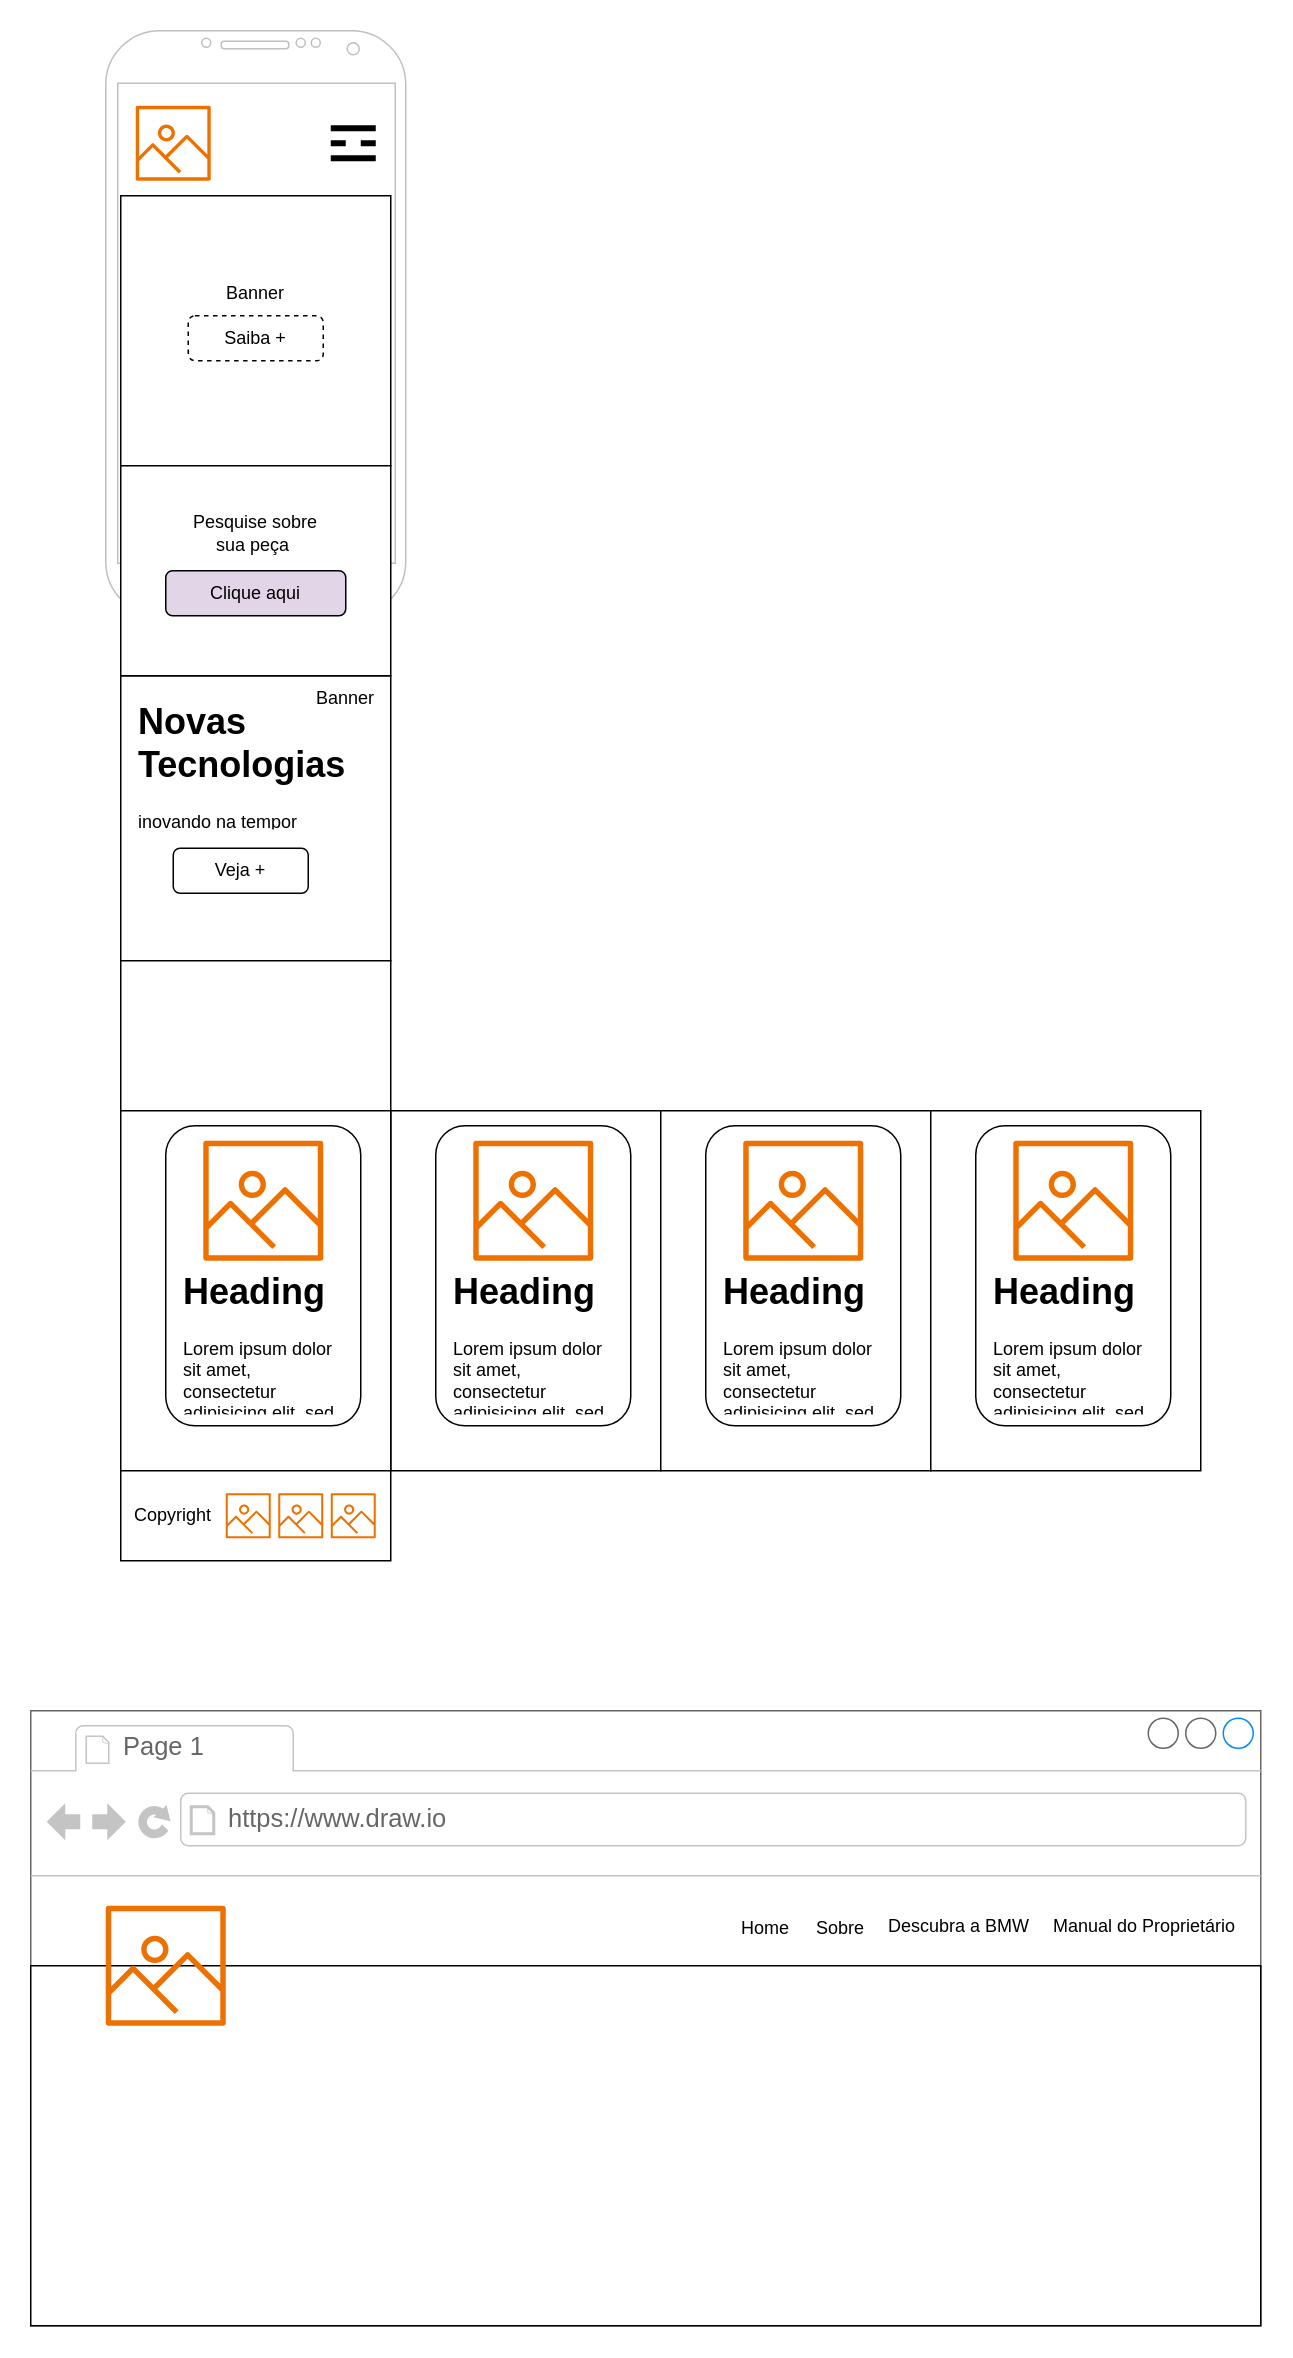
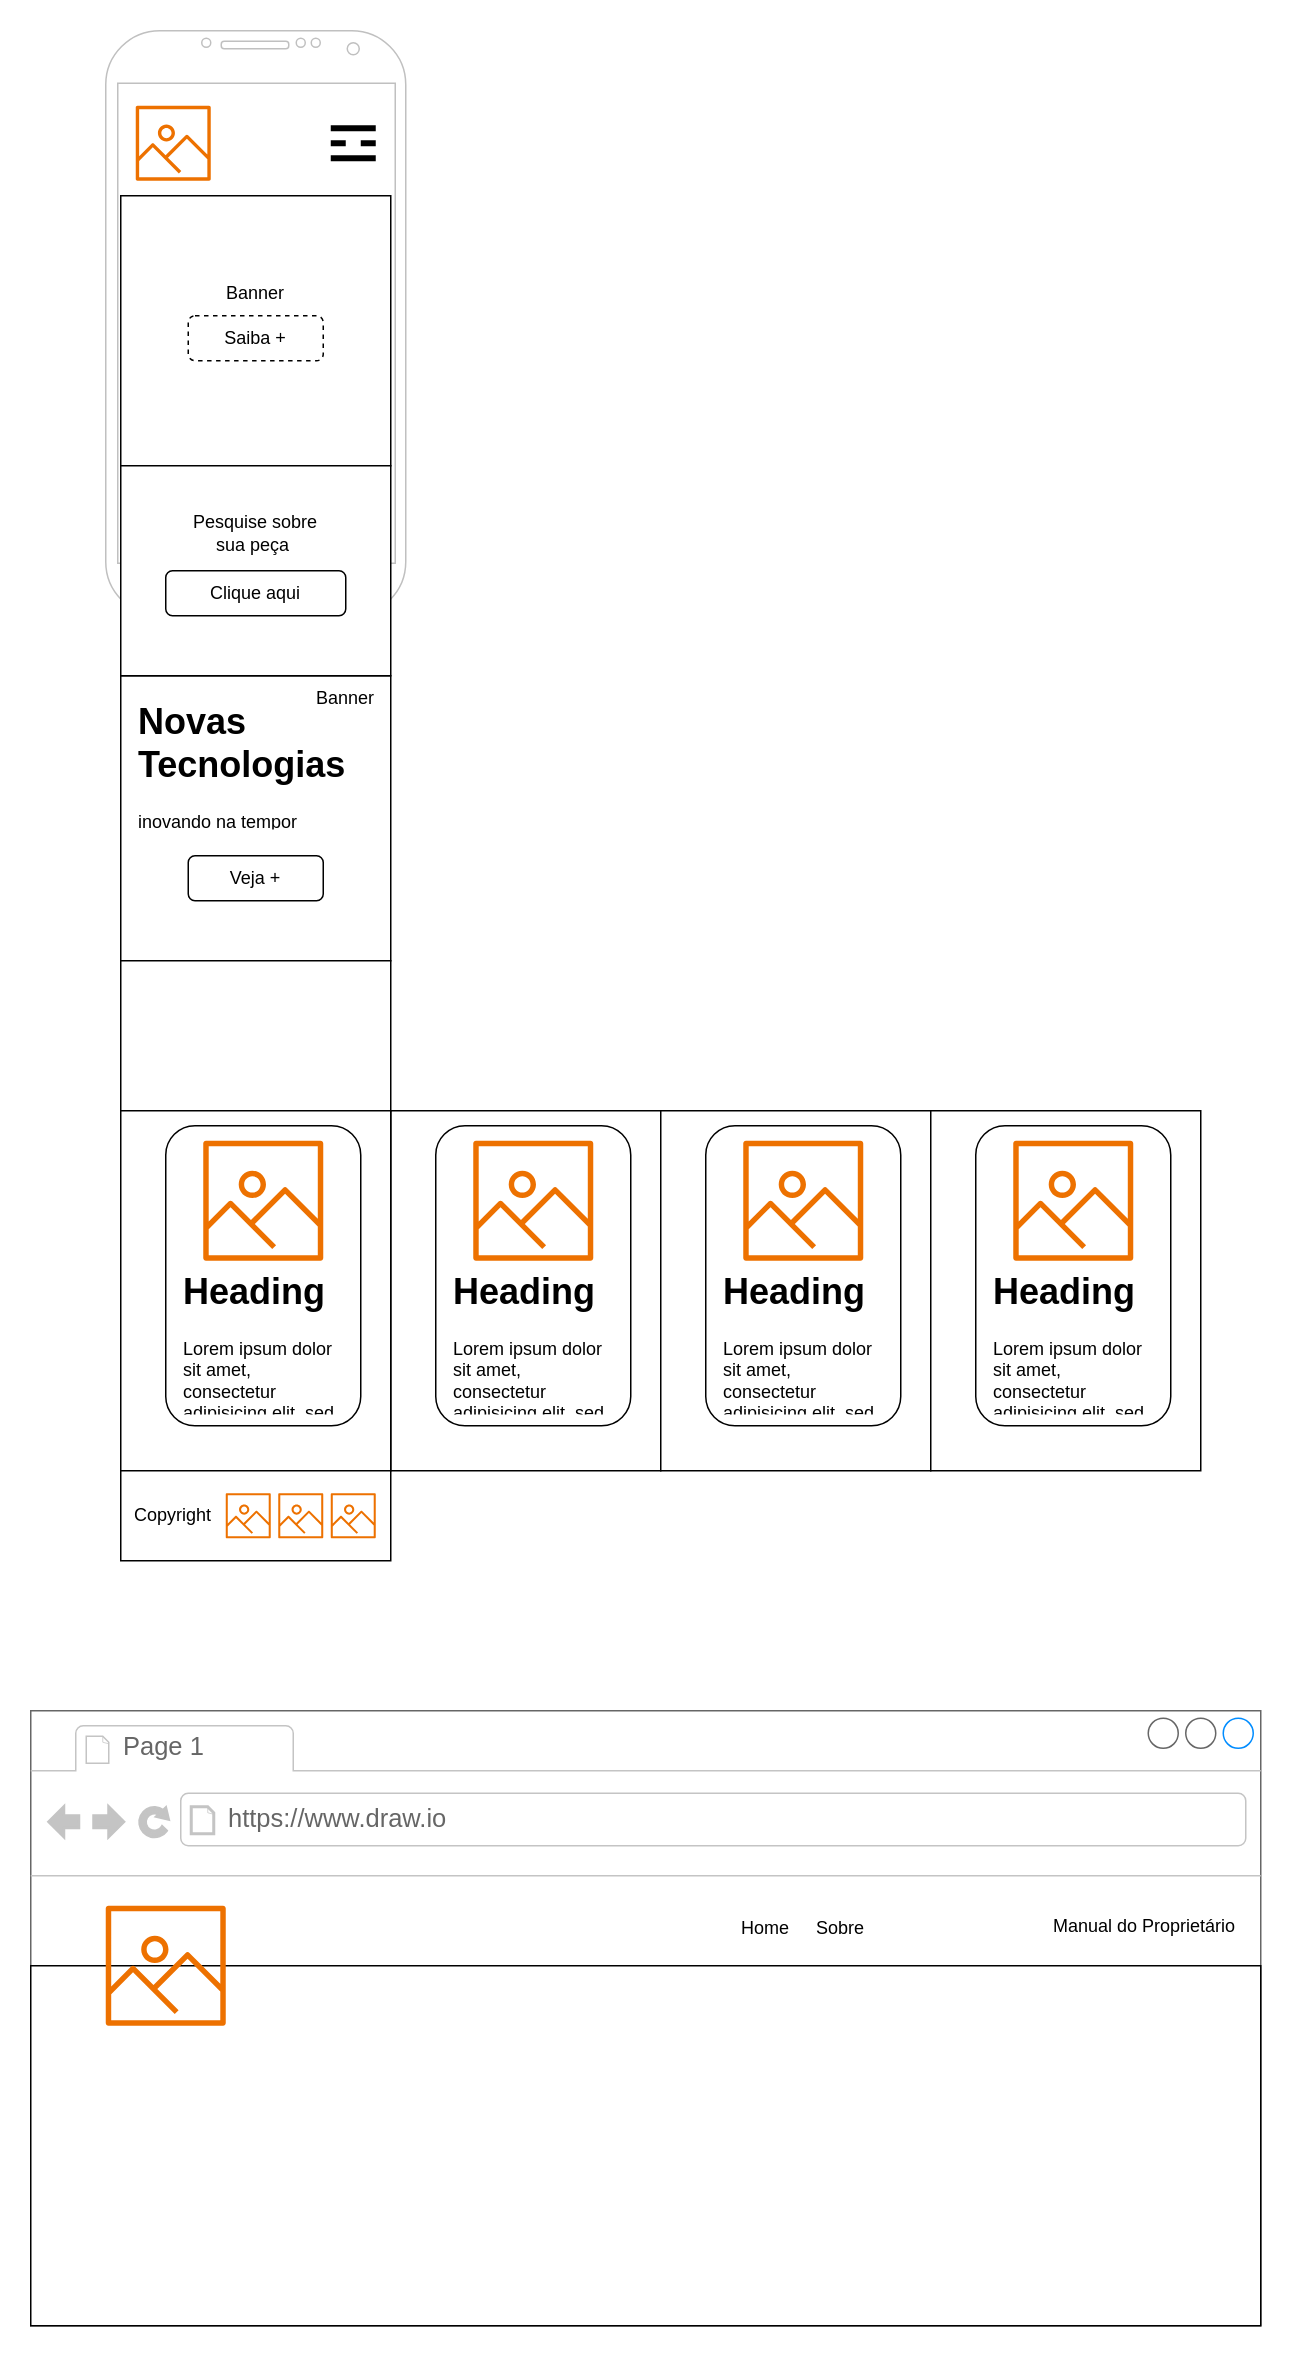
- <mxCell id="18" value="Clique aqui" style="rounded=1;whiteSpace=wrap;html=1;fillColor=#e1d5e7;" parent="1" vertex="1"><mxGeometry x="110" y="380" width="120" height="30" as="geometry" /></mxCell>
+ <mxCell id="18" value="Clique aqui" style="rounded=1;whiteSpace=wrap;html=1;" parent="1" vertex="1"><mxGeometry x="110" y="380" width="120" height="30" as="geometry" /></mxCell>
- <mxCell id="16" value="Veja +" style="rounded=1;whiteSpace=wrap;html=1;" parent="1" vertex="1"><mxGeometry x="115" y="565" width="90" height="30" as="geometry" /></mxCell>
+ <mxCell id="16" value="Veja +" style="rounded=1;whiteSpace=wrap;html=1;" parent="1" vertex="1"><mxGeometry x="125" y="570" width="90" height="30" as="geometry" /></mxCell>
- <mxCell id="44" value="&lt;div style=&quot;text-align: center;&quot;&gt;&lt;span style=&quot;background-color: initial;&quot;&gt;Descubra a BMW&lt;/span&gt;&lt;/div&gt;" style="text;whiteSpace=wrap;html=1;" parent="37" vertex="1"><mxGeometry x="570" y="130" width="100" height="40" as="geometry" /></mxCell>
